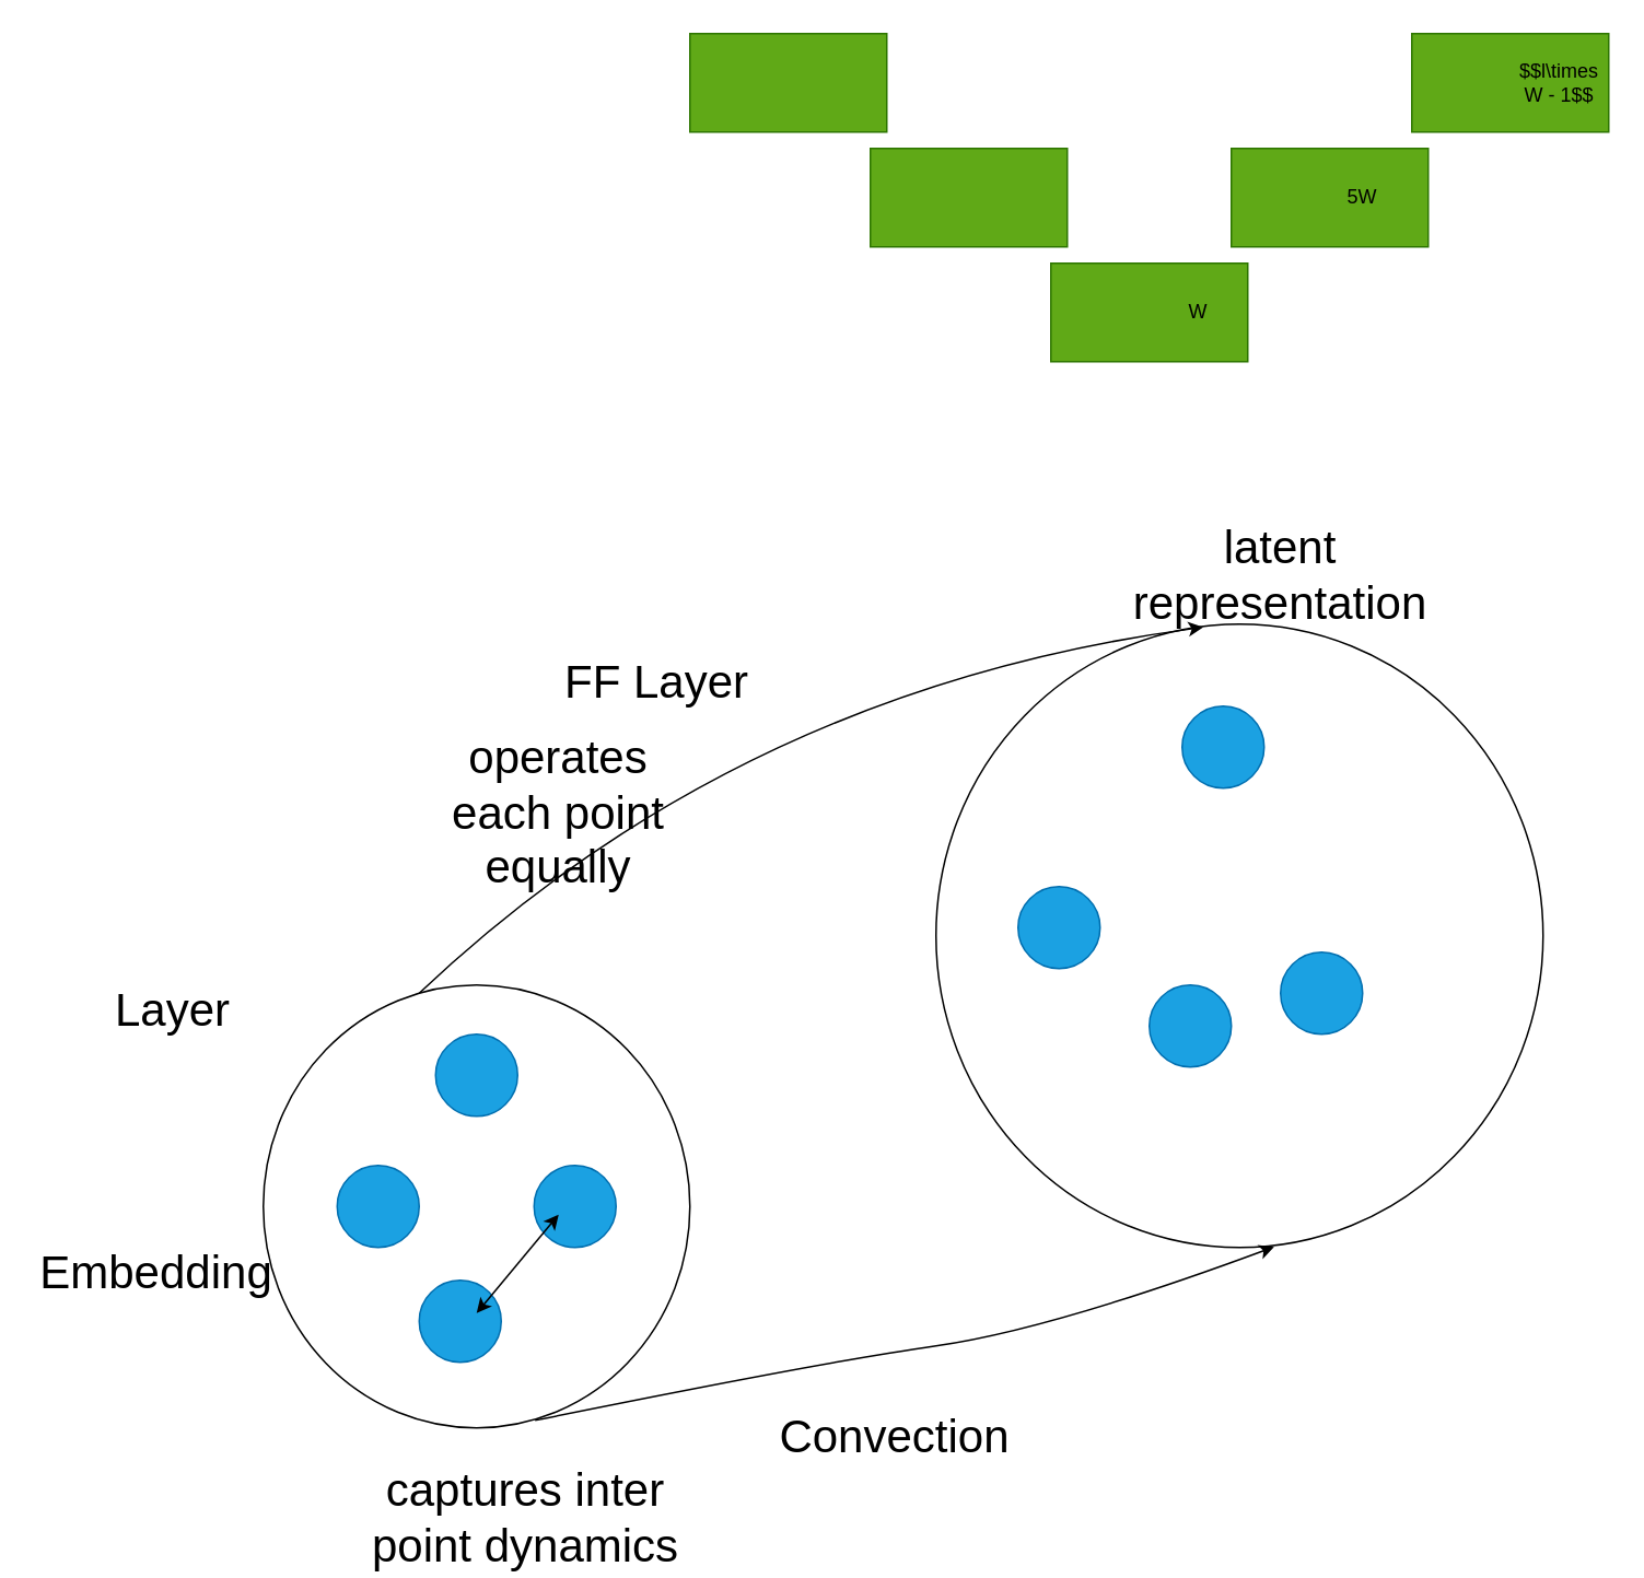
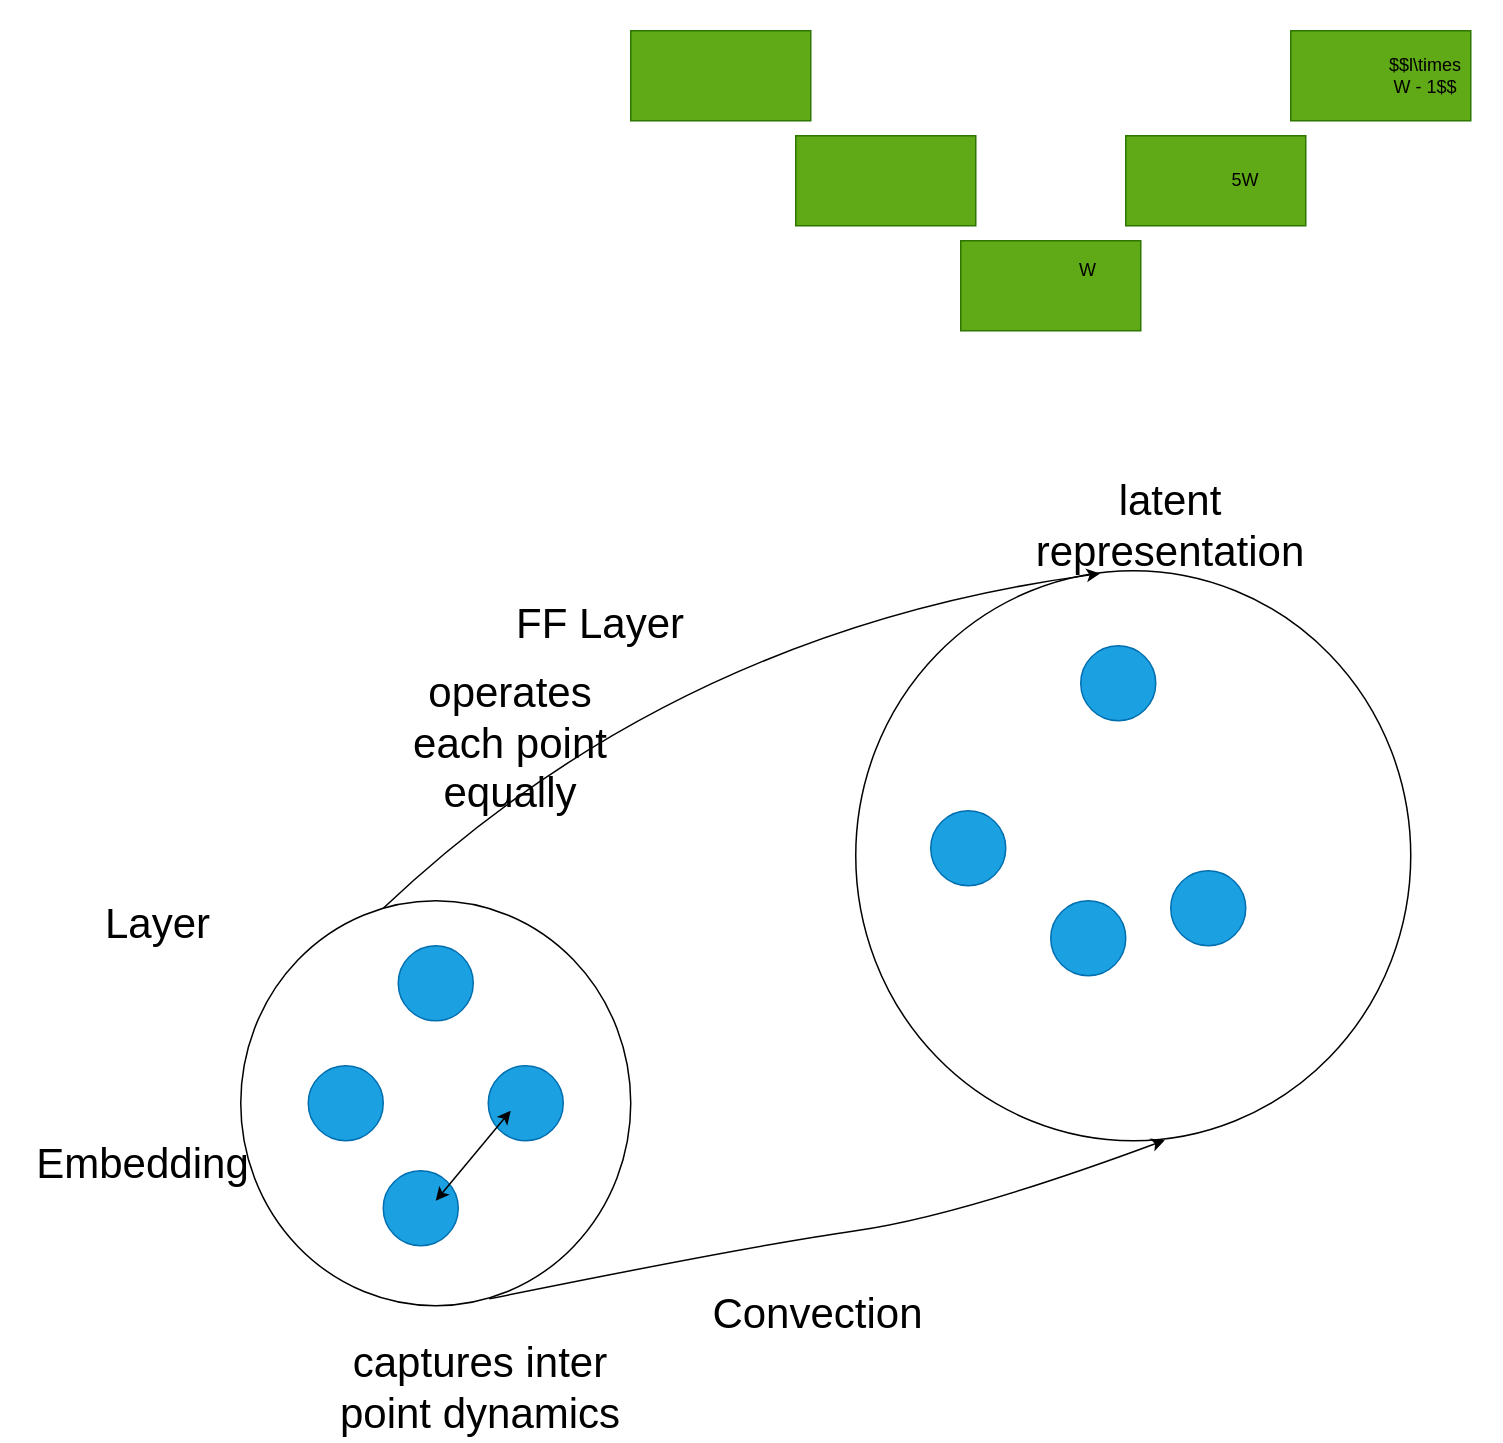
- <mxCell id="9" value="W" style="text;html=1;align=center;verticalAlign=middle;whiteSpace=wrap;rounded=0;" vertex="1" parent="1"><mxGeometry x="700" y="175" width="60" height="30" as="geometry" /></mxCell>
+ <mxCell id="9" value="W" style="text;html=1;align=center;verticalAlign=middle;whiteSpace=wrap;rounded=0;" vertex="1" parent="1"><mxGeometry x="695" y="165" width="60" height="30" as="geometry" /></mxCell>
